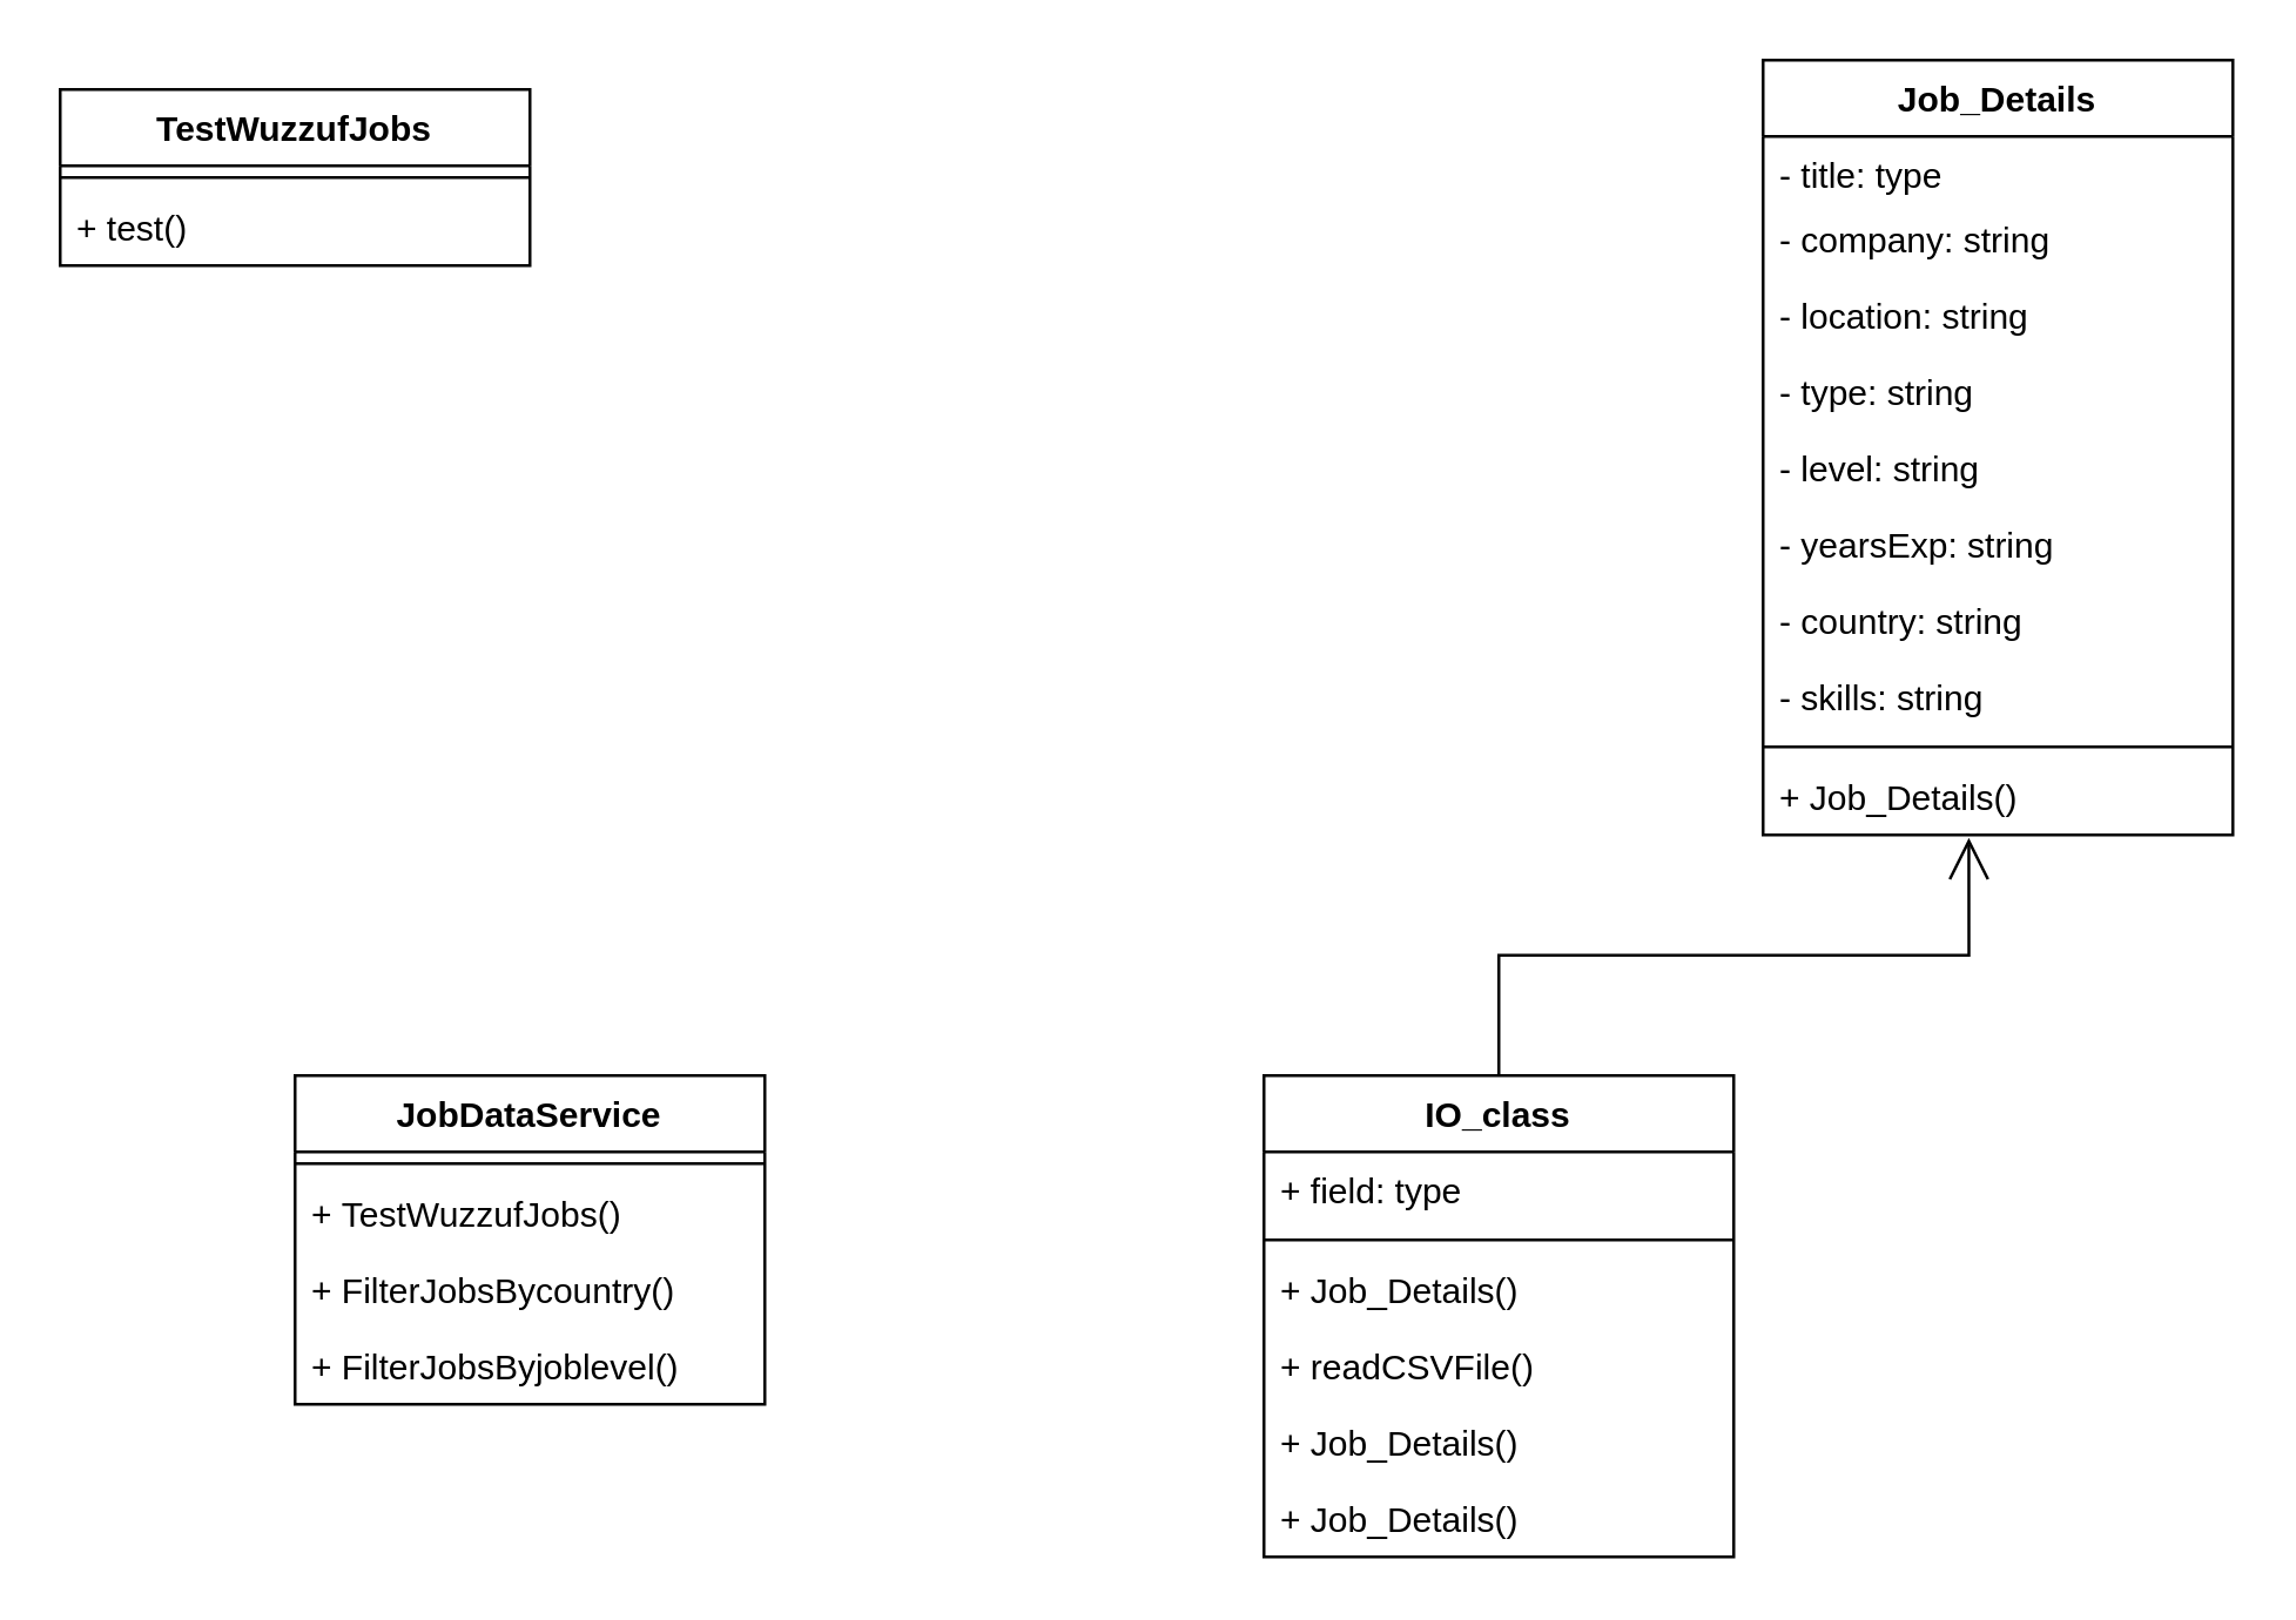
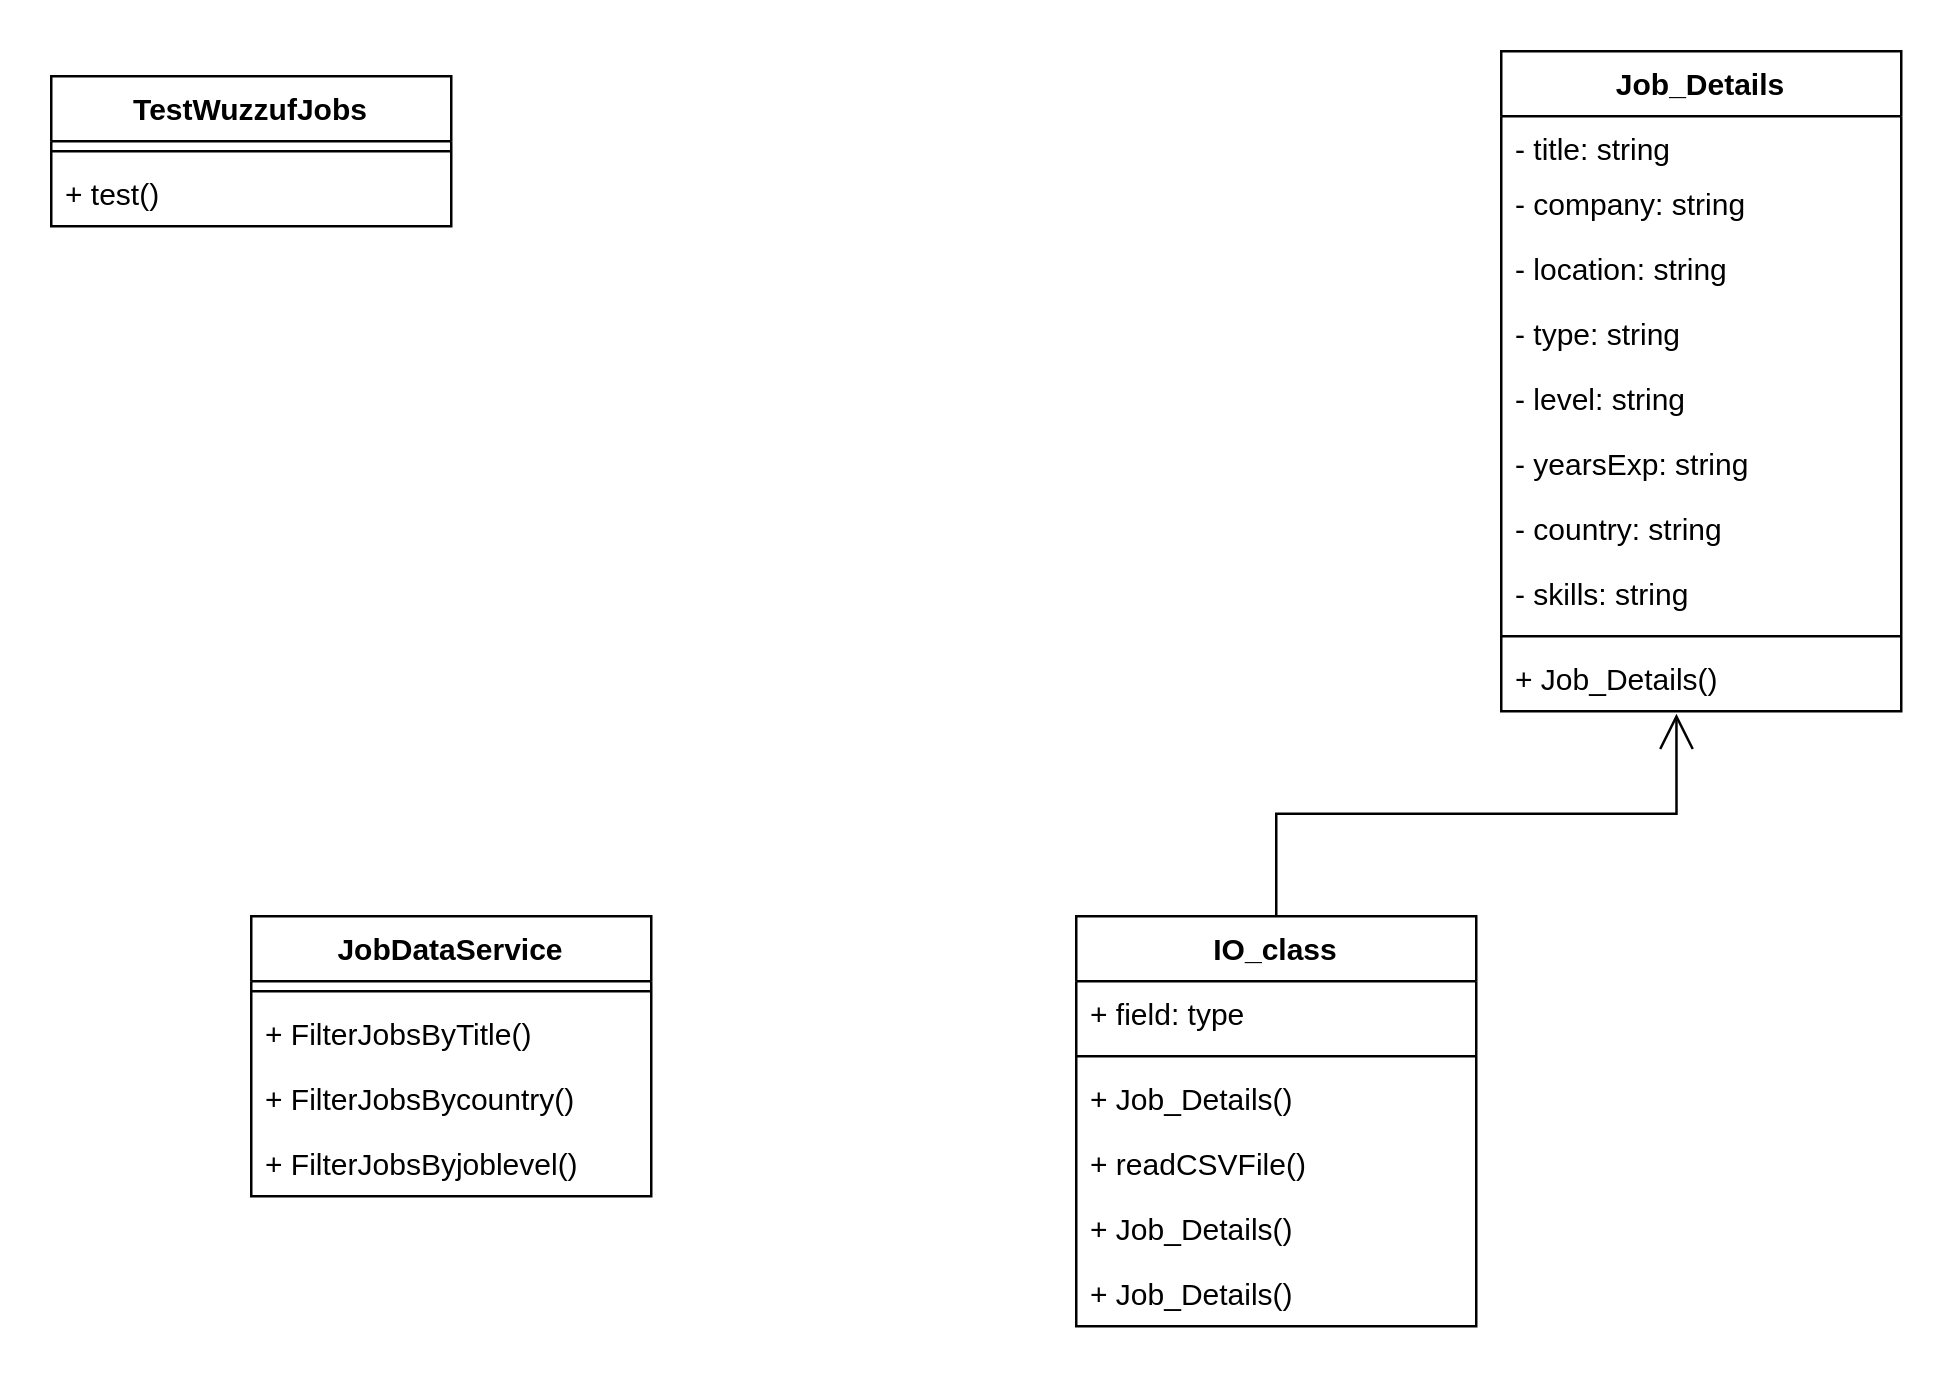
- <mxCell id="10" value="- title: type" style="text;strokeColor=none;fillColor=none;align=left;verticalAlign=top;spacingLeft=4;spacingRight=4;overflow=hidden;rotatable=0;points=[[0,0.5],[1,0.5]];portConstraint=eastwest;" parent="9" vertex="1"><mxGeometry y="26" width="160" height="22" as="geometry" /></mxCell>
+ <mxCell id="10" value="- title: string" style="text;strokeColor=none;fillColor=none;align=left;verticalAlign=top;spacingLeft=4;spacingRight=4;overflow=hidden;rotatable=0;points=[[0,0.5],[1,0.5]];portConstraint=eastwest;" parent="9" vertex="1"><mxGeometry y="26" width="160" height="22" as="geometry" /></mxCell>
- <mxCell id="22" value="+ TestWuzzufJobs()" style="text;strokeColor=none;fillColor=none;align=left;verticalAlign=top;spacingLeft=4;spacingRight=4;overflow=hidden;rotatable=0;points=[[0,0.5],[1,0.5]];portConstraint=eastwest;" parent="20" vertex="1"><mxGeometry y="34" width="160" height="26" as="geometry" /></mxCell>
+ <mxCell id="22" value="+ FilterJobsByTitle()" style="text;strokeColor=none;fillColor=none;align=left;verticalAlign=top;spacingLeft=4;spacingRight=4;overflow=hidden;rotatable=0;points=[[0,0.5],[1,0.5]];portConstraint=eastwest;" parent="20" vertex="1"><mxGeometry y="34" width="160" height="26" as="geometry" /></mxCell>
